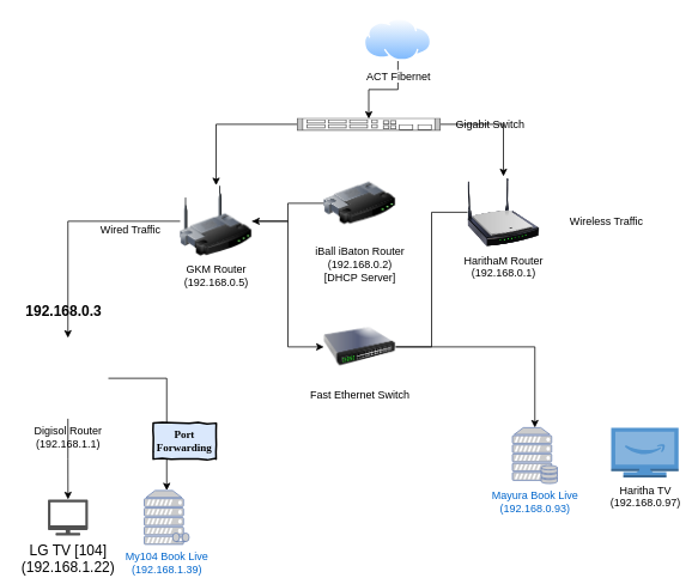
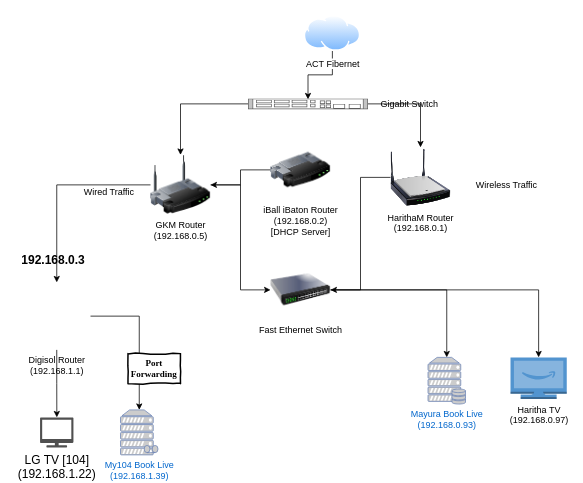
- <mxCell id="13" style="edgeStyle=orthogonalEdgeStyle;rounded=0;orthogonalLoop=1;jettySize=auto;html=1;entryX=1;entryY=0.5;entryDx=0;entryDy=0;endArrow=none;" edge="1" parent="1" source="14" target="6"><mxGeometry relative="1" as="geometry" /></mxCell>
+ <mxCell id="13" style="edgeStyle=orthogonalEdgeStyle;rounded=0;orthogonalLoop=1;jettySize=auto;html=1;entryX=1;entryY=0.5;entryDx=0;entryDy=0;" edge="1" parent="1" source="14" target="6"><mxGeometry relative="1" as="geometry" /></mxCell>
+ <mxCell id="5" style="edgeStyle=orthogonalEdgeStyle;rounded=0;orthogonalLoop=1;jettySize=auto;html=1;" edge="1" parent="1" source="6" target="18"><mxGeometry relative="1" as="geometry" /></mxCell>
- <mxCell id="28" value="Port Forwarding" style="html=1;whiteSpace=wrap;comic=1;strokeWidth=2;fontFamily=Comic Sans MS;fontStyle=1;fillColor=#dae8fc;" vertex="1" parent="1"><mxGeometry x="170" y="471" width="70" height="40" as="geometry" /></mxCell>
+ <mxCell id="28" value="Port Forwarding" style="html=1;whiteSpace=wrap;comic=1;strokeWidth=2;fontFamily=Comic Sans MS;fontStyle=1;" vertex="1" parent="1"><mxGeometry x="170" y="471" width="70" height="40" as="geometry" /></mxCell>
